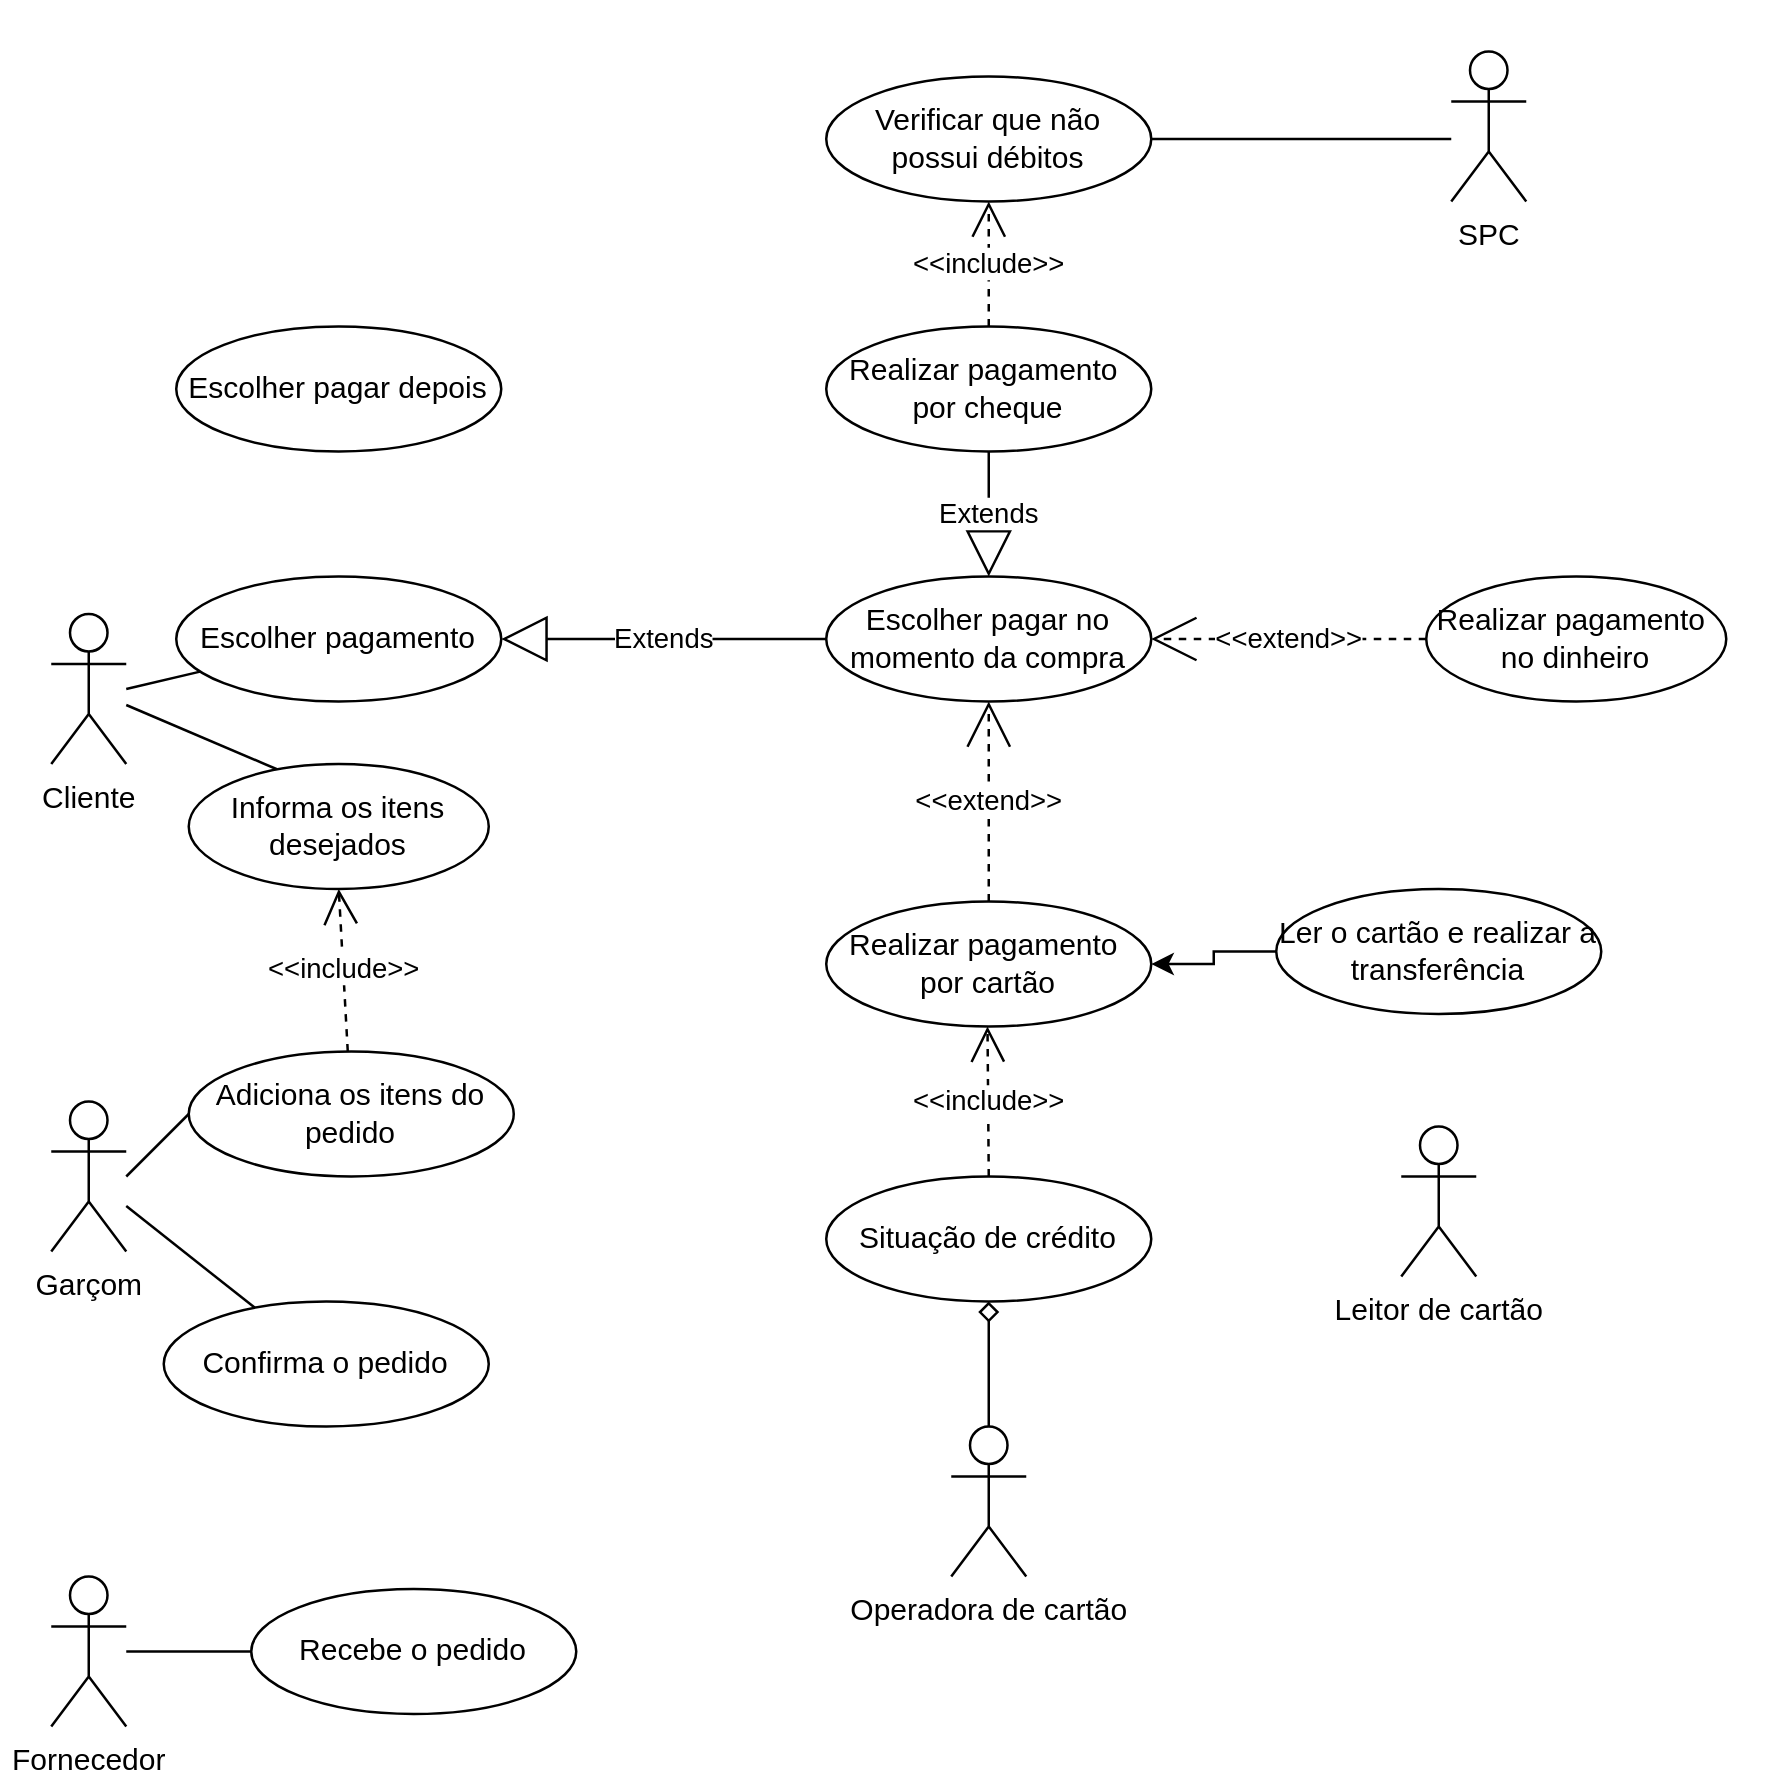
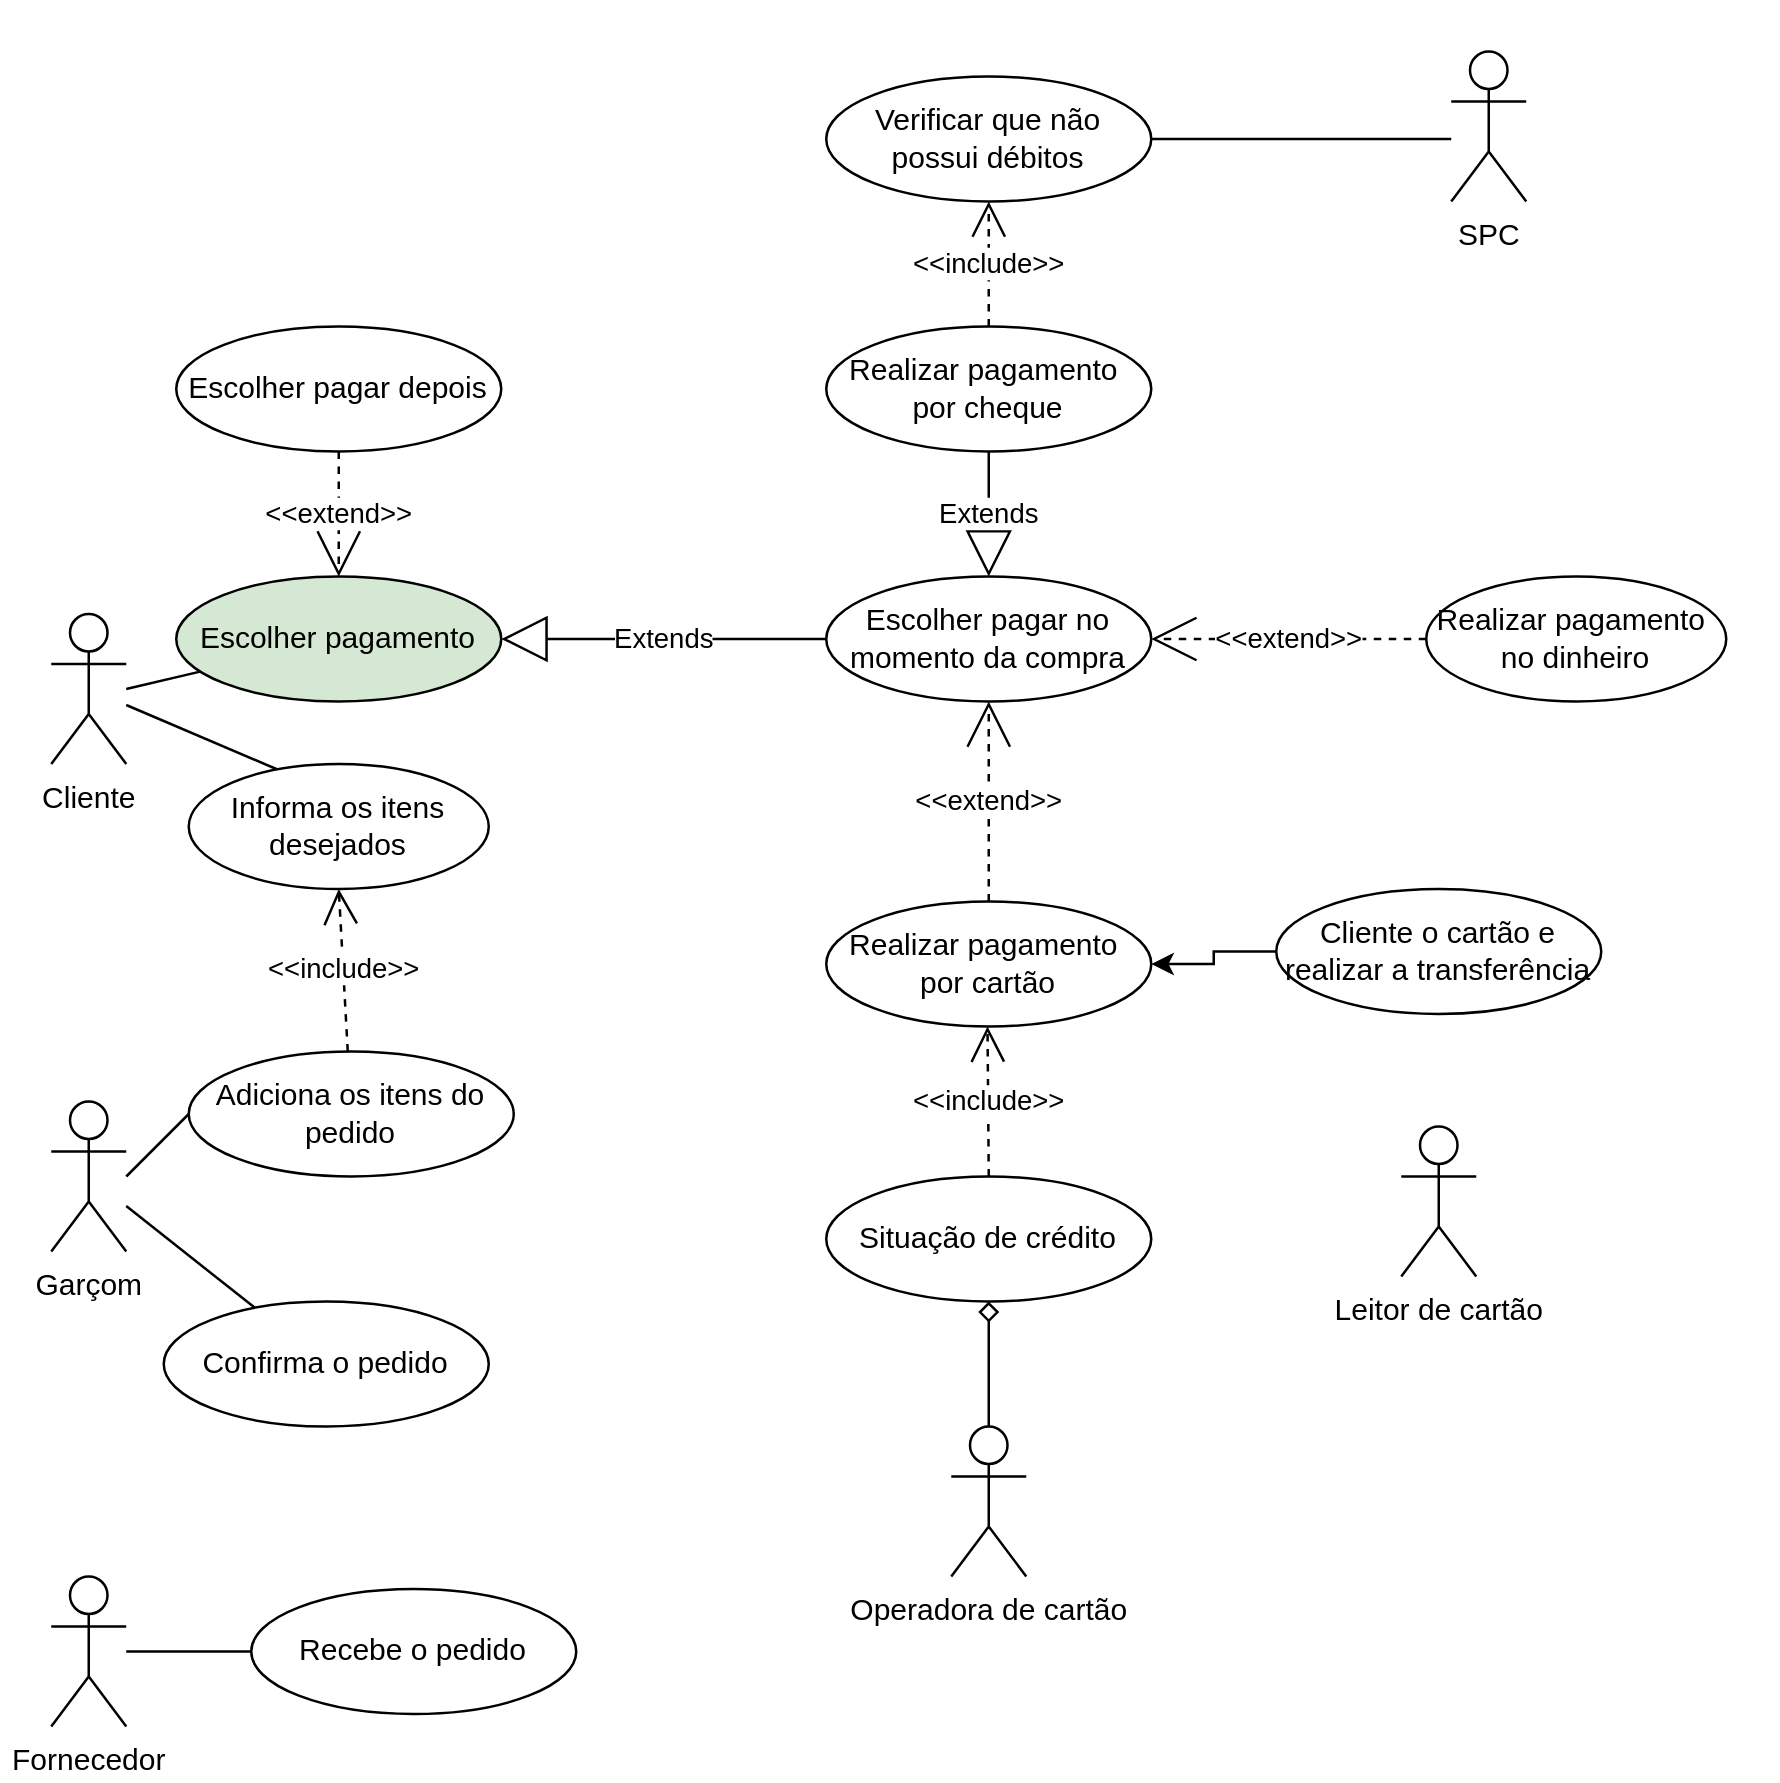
+ <mxCell id="30" value="&amp;lt;&amp;lt;extend&amp;gt;&amp;gt;" style="endArrow=open;endSize=16;endFill=0;html=1;rounded=0;entryX=0.5;entryY=0;entryDx=0;entryDy=0;dashed=1;" edge="1" parent="1" source="29" target="28"><mxGeometry width="160" relative="1" as="geometry"><mxPoint x="151.5" y="180" as="sourcePoint" /><mxPoint x="118.5" y="226" as="targetPoint" /></mxGeometry></mxCell>
- <mxCell id="28" value="Escolher pagamento" style="ellipse;whiteSpace=wrap;html=1;" vertex="1" parent="1"><mxGeometry x="70" y="230" width="130" height="50" as="geometry" /></mxCell>
+ <mxCell id="28" value="Escolher pagamento" style="ellipse;whiteSpace=wrap;html=1;fillColor=#d5e8d4;" vertex="1" parent="1"><mxGeometry x="70" y="230" width="130" height="50" as="geometry" /></mxCell>
- <mxCell id="37" value="Ler o cartão e realizar a transferência" style="ellipse;whiteSpace=wrap;html=1;" vertex="1" parent="1"><mxGeometry x="510" y="355" width="130" height="50" as="geometry" /></mxCell>
+ <mxCell id="37" value="Cliente o cartão e realizar a transferência" style="ellipse;whiteSpace=wrap;html=1;" vertex="1" parent="1"><mxGeometry x="510" y="355" width="130" height="50" as="geometry" /></mxCell>
